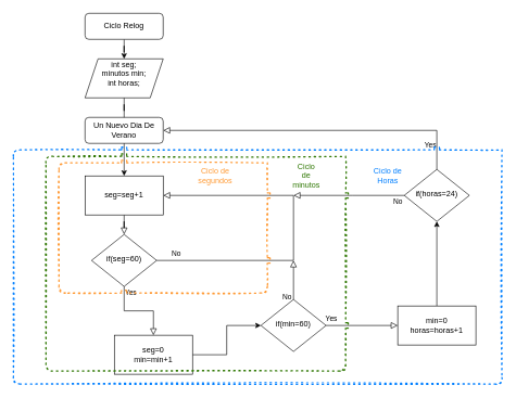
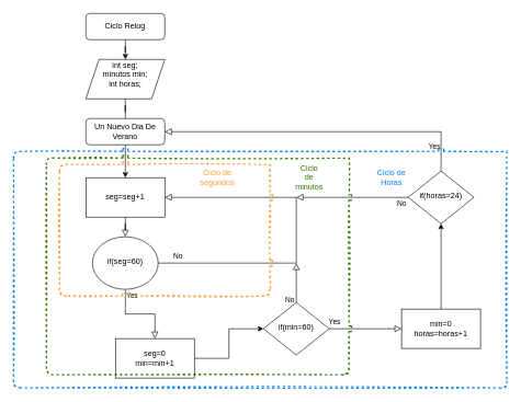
- <mxCell id="6" value="if(seg=60)" style="rhombus;whiteSpace=wrap;html=1;shadow=0;fontFamily=Helvetica;fontSize=12;align=center;strokeWidth=1;spacing=6;spacingTop=-4;" parent="1" vertex="1"><mxGeometry x="140" y="360" width="100" height="80" as="geometry" /></mxCell>
+ <mxCell id="6" value="if(seg=60)" style="ellipse;whiteSpace=wrap;html=1;shadow=0;fontFamily=Helvetica;fontSize=12;align=center;strokeWidth=1;spacing=6;spacingTop=-4;" parent="1" vertex="1"><mxGeometry x="140" y="360" width="100" height="80" as="geometry" /></mxCell>
